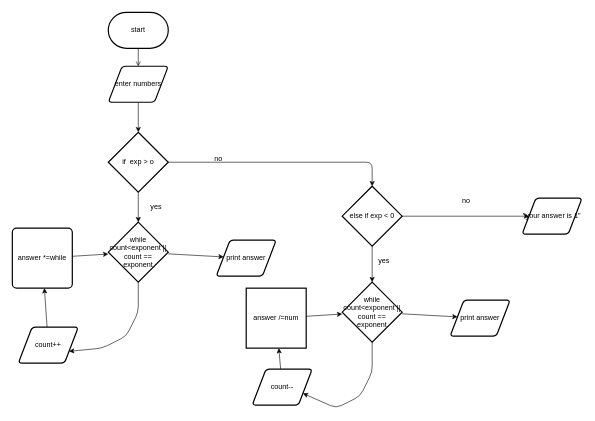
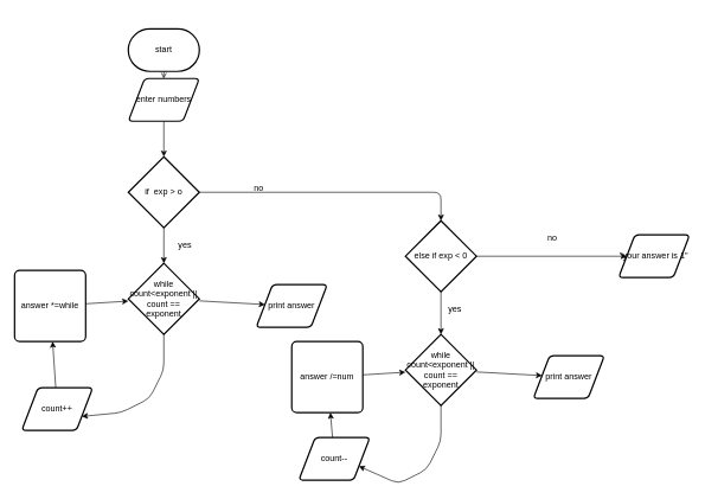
- <mxCell id="3" value="start" style="strokeWidth=2;html=1;shape=mxgraph.flowchart.terminator;whiteSpace=wrap;" parent="1" vertex="1"><mxGeometry x="180" y="20" width="100" height="60" as="geometry" /></mxCell>
+ <mxCell id="3" value="start" style="strokeWidth=2;html=1;shape=mxgraph.flowchart.terminator;whiteSpace=wrap;" parent="1" vertex="1"><mxGeometry x="180" y="40" width="100" height="60" as="geometry" /></mxCell>
- <mxCell id="26" value="answer /=num" style="whiteSpace=wrap;html=1;absoluteArcSize=1;arcSize=14;strokeWidth=2;rounded=0;" vertex="1" parent="1"><mxGeometry x="410" y="480" width="100" height="100" as="geometry" /></mxCell>
+ <mxCell id="26" value="answer /=num" style="rounded=1;whiteSpace=wrap;html=1;absoluteArcSize=1;arcSize=14;strokeWidth=2;" vertex="1" parent="1"><mxGeometry x="410" y="480" width="100" height="100" as="geometry" /></mxCell>
